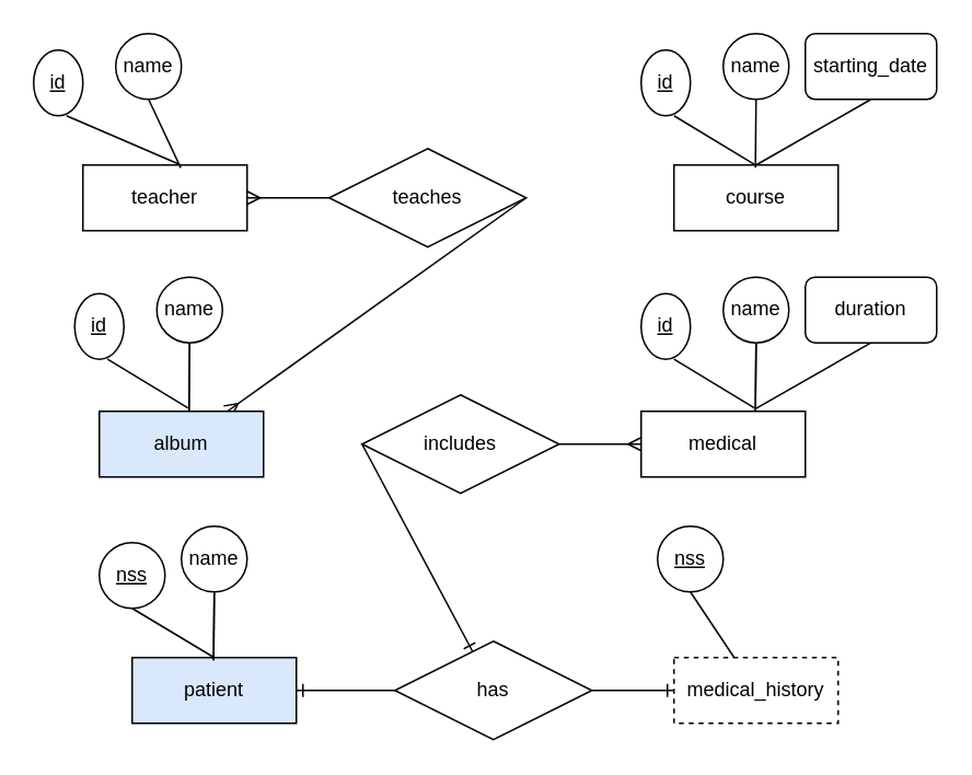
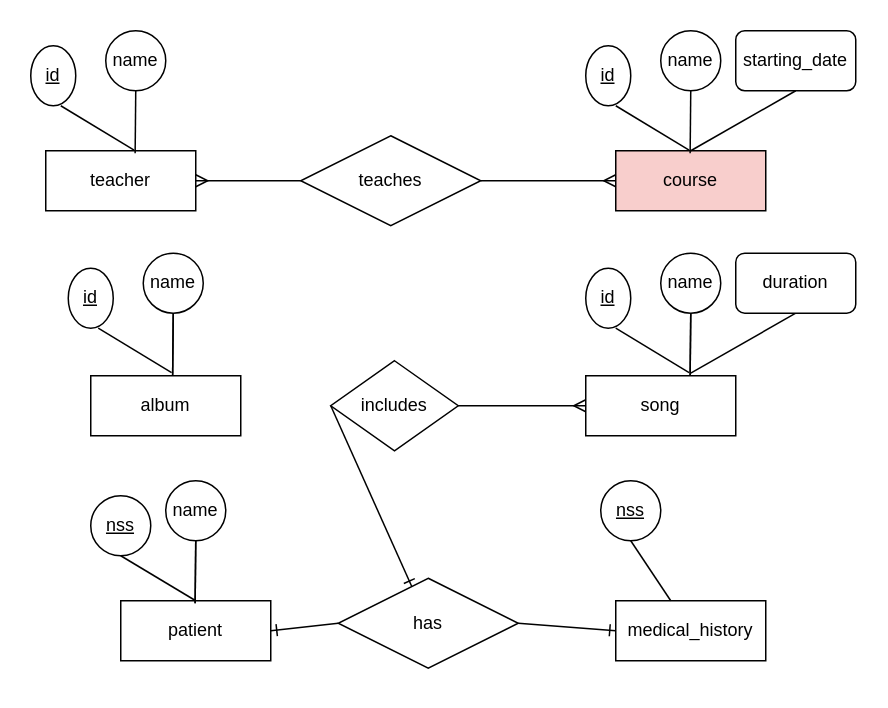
- <mxCell id="2" value="teacher" style="whiteSpace=wrap;html=1;align=center;" vertex="1" parent="1"><mxGeometry x="50" y="100" width="100" height="40" as="geometry" /></mxCell>
+ <mxCell id="2" value="teacher" style="whiteSpace=wrap;html=1;align=center;" vertex="1" parent="1"><mxGeometry x="30" y="100" width="100" height="40" as="geometry" /></mxCell>
- <mxCell id="3" value="course" style="whiteSpace=wrap;html=1;align=center;" vertex="1" parent="1"><mxGeometry x="410" y="100" width="100" height="40" as="geometry" /></mxCell>
+ <mxCell id="3" value="course" style="whiteSpace=wrap;html=1;align=center;fillColor=#f8cecc;" vertex="1" parent="1"><mxGeometry x="410" y="100" width="100" height="40" as="geometry" /></mxCell>
- <mxCell id="6" value="" style="fontSize=12;html=1;endArrow=ERmany;exitX=1;exitY=0.5;exitDx=0;exitDy=0;" edge="1" parent="1" source="4" target="19"><mxGeometry width="100" height="100" relative="1" as="geometry"><mxPoint x="180" y="130" as="sourcePoint" /><mxPoint x="80" y="130" as="targetPoint" /></mxGeometry></mxCell>
+ <mxCell id="6" value="" style="fontSize=12;html=1;endArrow=ERmany;exitX=1;exitY=0.5;exitDx=0;exitDy=0;entryX=0;entryY=0.5;entryDx=0;entryDy=0;" edge="1" parent="1" source="4" target="3"><mxGeometry width="100" height="100" relative="1" as="geometry"><mxPoint x="180" y="130" as="sourcePoint" /><mxPoint x="80" y="130" as="targetPoint" /></mxGeometry></mxCell>
- <mxCell id="19" value="album" style="whiteSpace=wrap;html=1;align=center;fillColor=#dae8fc;" vertex="1" parent="1"><mxGeometry x="60" y="250" width="100" height="40" as="geometry" /></mxCell>
+ <mxCell id="19" value="album" style="whiteSpace=wrap;html=1;align=center;" vertex="1" parent="1"><mxGeometry x="60" y="250" width="100" height="40" as="geometry" /></mxCell>
- <mxCell id="18" value="includes" style="shape=rhombus;perimeter=rhombusPerimeter;whiteSpace=wrap;html=1;align=center;" vertex="1" parent="1"><mxGeometry x="220" y="240" width="120" height="60" as="geometry" /></mxCell>
+ <mxCell id="18" value="includes" style="shape=rhombus;perimeter=rhombusPerimeter;whiteSpace=wrap;html=1;align=center;" vertex="1" parent="1"><mxGeometry x="220" y="240" width="85" height="60" as="geometry" /></mxCell>
- <mxCell id="17" value="medical" style="whiteSpace=wrap;html=1;align=center;" vertex="1" parent="1"><mxGeometry x="390" y="250" width="100" height="40" as="geometry" /></mxCell>
+ <mxCell id="17" value="song" style="whiteSpace=wrap;html=1;align=center;" vertex="1" parent="1"><mxGeometry x="390" y="250" width="100" height="40" as="geometry" /></mxCell>
- <mxCell id="34" value="patient" style="whiteSpace=wrap;html=1;align=center;fillColor=#dae8fc;" vertex="1" parent="1"><mxGeometry x="80" y="400" width="100" height="40" as="geometry" /></mxCell>
+ <mxCell id="34" value="patient" style="whiteSpace=wrap;html=1;align=center;" vertex="1" parent="1"><mxGeometry x="80" y="400" width="100" height="40" as="geometry" /></mxCell>
- <mxCell id="36" value="has" style="shape=rhombus;perimeter=rhombusPerimeter;whiteSpace=wrap;html=1;align=center;" vertex="1" parent="1"><mxGeometry x="240" y="390" width="120" height="60" as="geometry" /></mxCell>
+ <mxCell id="36" value="has" style="shape=rhombus;perimeter=rhombusPerimeter;whiteSpace=wrap;html=1;align=center;" vertex="1" parent="1"><mxGeometry x="225" y="385" width="120" height="60" as="geometry" /></mxCell>
- <mxCell id="35" value="medical_history" style="whiteSpace=wrap;html=1;align=center;dashed=1;" vertex="1" parent="1"><mxGeometry x="410" y="400" width="100" height="40" as="geometry" /></mxCell>
+ <mxCell id="35" value="medical_history" style="whiteSpace=wrap;html=1;align=center;" vertex="1" parent="1"><mxGeometry x="410" y="400" width="100" height="40" as="geometry" /></mxCell>
